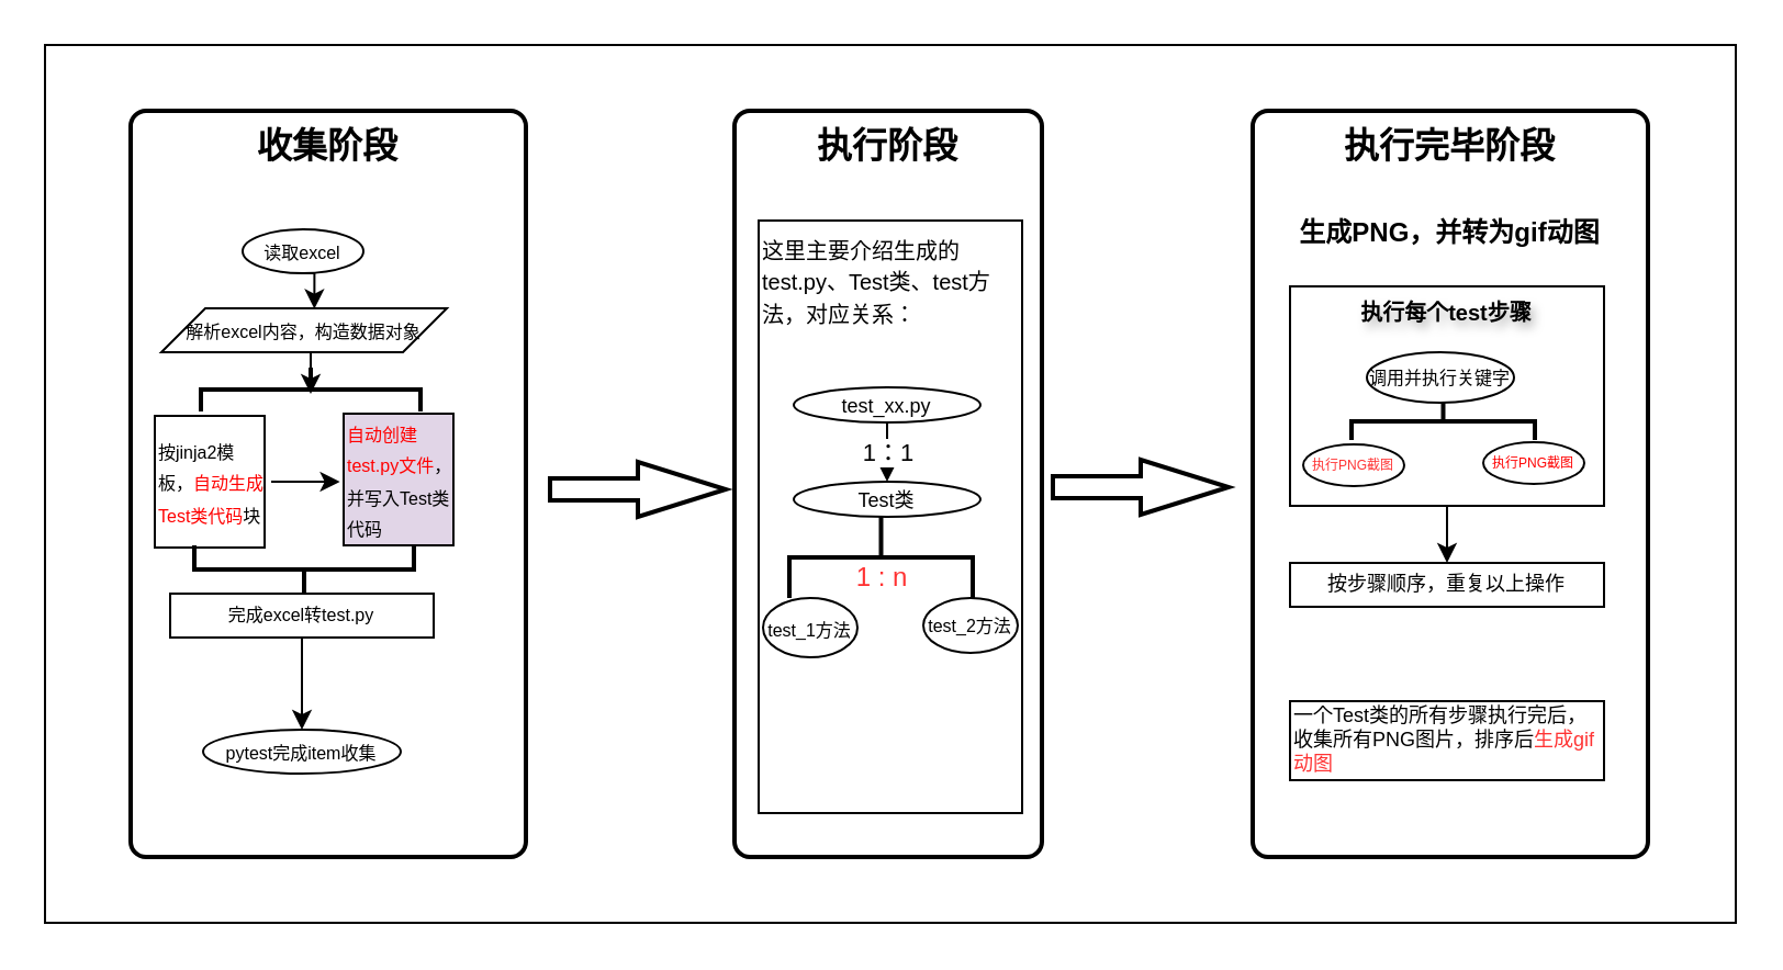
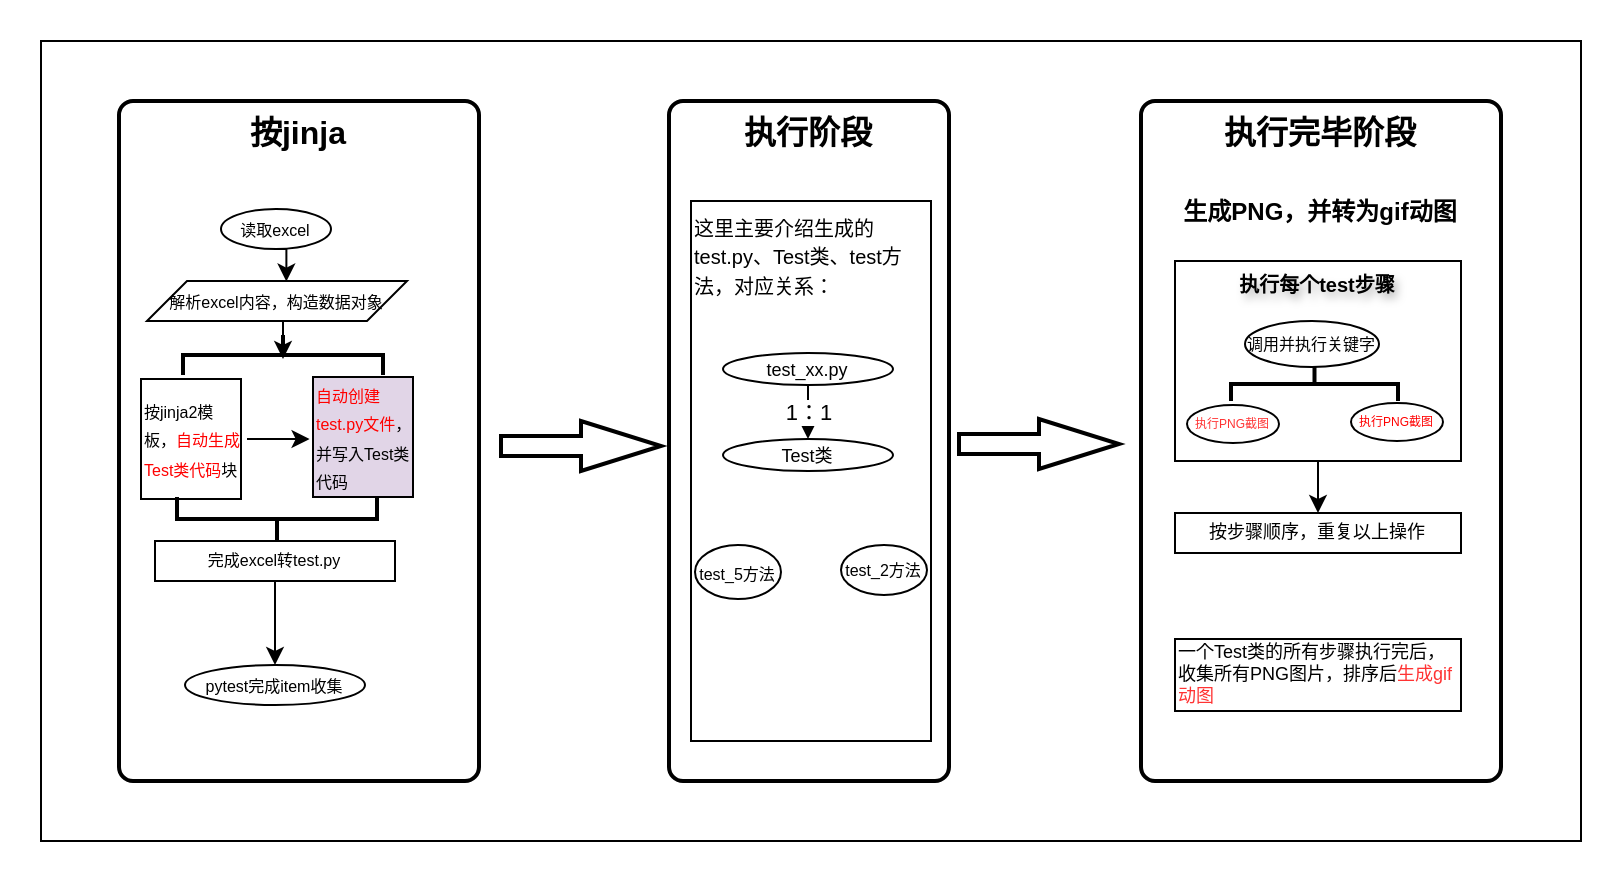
- <mxCell id="3" value="&lt;div style=&quot;font-size: 16px;&quot;&gt;&lt;span style=&quot;background-color: initial; font-size: 16px;&quot;&gt;收集阶段&lt;/span&gt;&lt;/div&gt;" style="rounded=1;whiteSpace=wrap;html=1;absoluteArcSize=1;arcSize=14;strokeWidth=2;align=center;verticalAlign=top;fontStyle=1;fontSize=16;" vertex="1" parent="1"><mxGeometry x="59" y="50" width="180" height="340" as="geometry" /></mxCell>
+ <mxCell id="3" value="&lt;div style=&quot;font-size: 16px;&quot;&gt;&lt;span style=&quot;background-color: initial; font-size: 16px;&quot;&gt;按jinja&lt;/span&gt;&lt;/div&gt;" style="rounded=1;whiteSpace=wrap;html=1;absoluteArcSize=1;arcSize=14;strokeWidth=2;align=center;verticalAlign=top;fontStyle=1;fontSize=16;" vertex="1" parent="1"><mxGeometry x="59" y="50" width="180" height="340" as="geometry" /></mxCell>
- <mxCell id="24" value="&lt;font color=&quot;#ff3333&quot;&gt;1 : n&lt;/font&gt;" style="strokeWidth=2;html=1;shape=mxgraph.flowchart.annotation_2;align=center;labelPosition=center;pointerEvents=1;direction=south;verticalLabelPosition=middle;verticalAlign=bottom;fontColor=#4D4D4D;fontStyle=0" vertex="1" parent="1"><mxGeometry x="359" y="235" width="83.5" height="37" as="geometry" /></mxCell>
- <mxCell id="26" value="&lt;font style=&quot;font-size: 8px;&quot;&gt;test_1方法&lt;/font&gt;" style="ellipse;whiteSpace=wrap;html=1;" vertex="1" parent="1"><mxGeometry x="347" y="272" width="43" height="27" as="geometry" /></mxCell>
+ <mxCell id="26" value="&lt;font style=&quot;font-size: 8px;&quot;&gt;test_5方法&lt;/font&gt;" style="ellipse;whiteSpace=wrap;html=1;" vertex="1" parent="1"><mxGeometry x="347" y="272" width="43" height="27" as="geometry" /></mxCell>
